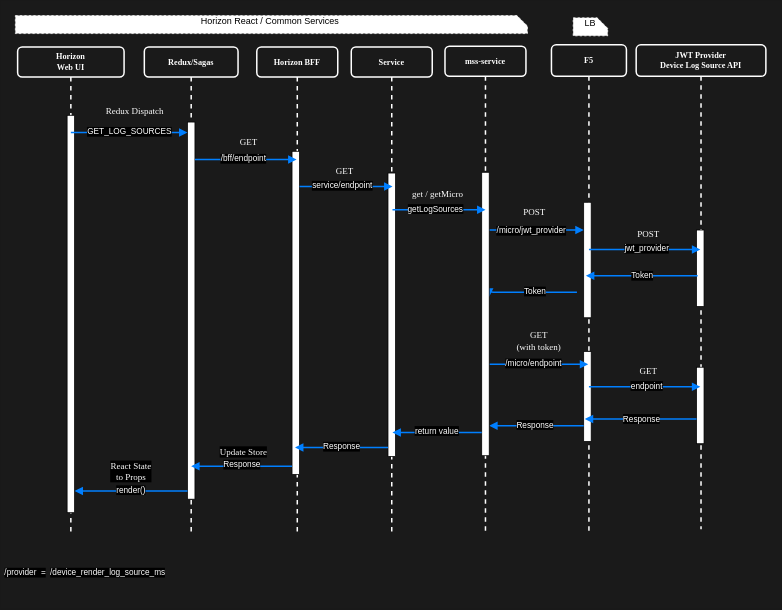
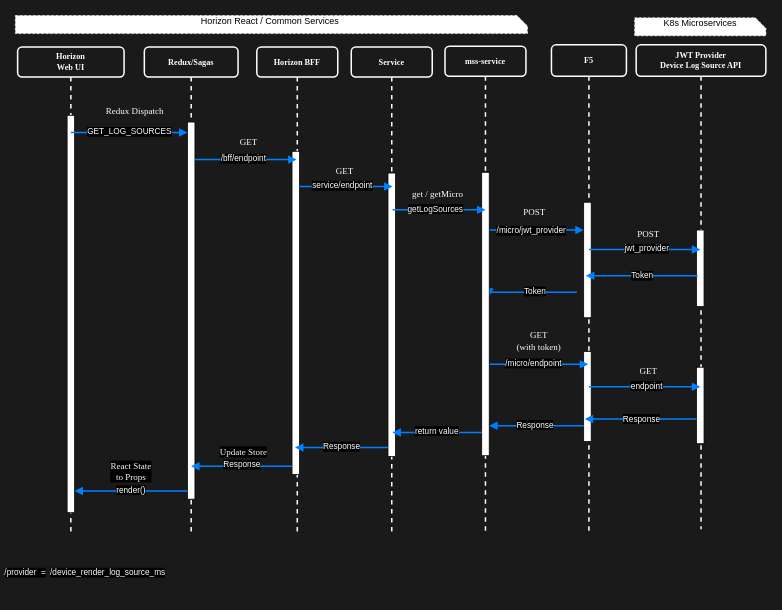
- <mxCell id="18" value="LB" style="shape=note;whiteSpace=wrap;html=1;size=14;verticalAlign=top;align=center;spacingTop=-6;dashed=1;strokeColor=#FFFFFF;" parent="1" vertex="1"><mxGeometry x="764" y="23" width="46" height="24" as="geometry" /></mxCell>
+ <mxCell id="17" value="K8s Microservices" style="shape=note;whiteSpace=wrap;html=1;size=14;verticalAlign=top;align=center;spacingTop=-6;dashed=1;strokeColor=#FFFFFF;" parent="1" vertex="1"><mxGeometry x="846" y="23" width="175" height="24" as="geometry" /></mxCell>
